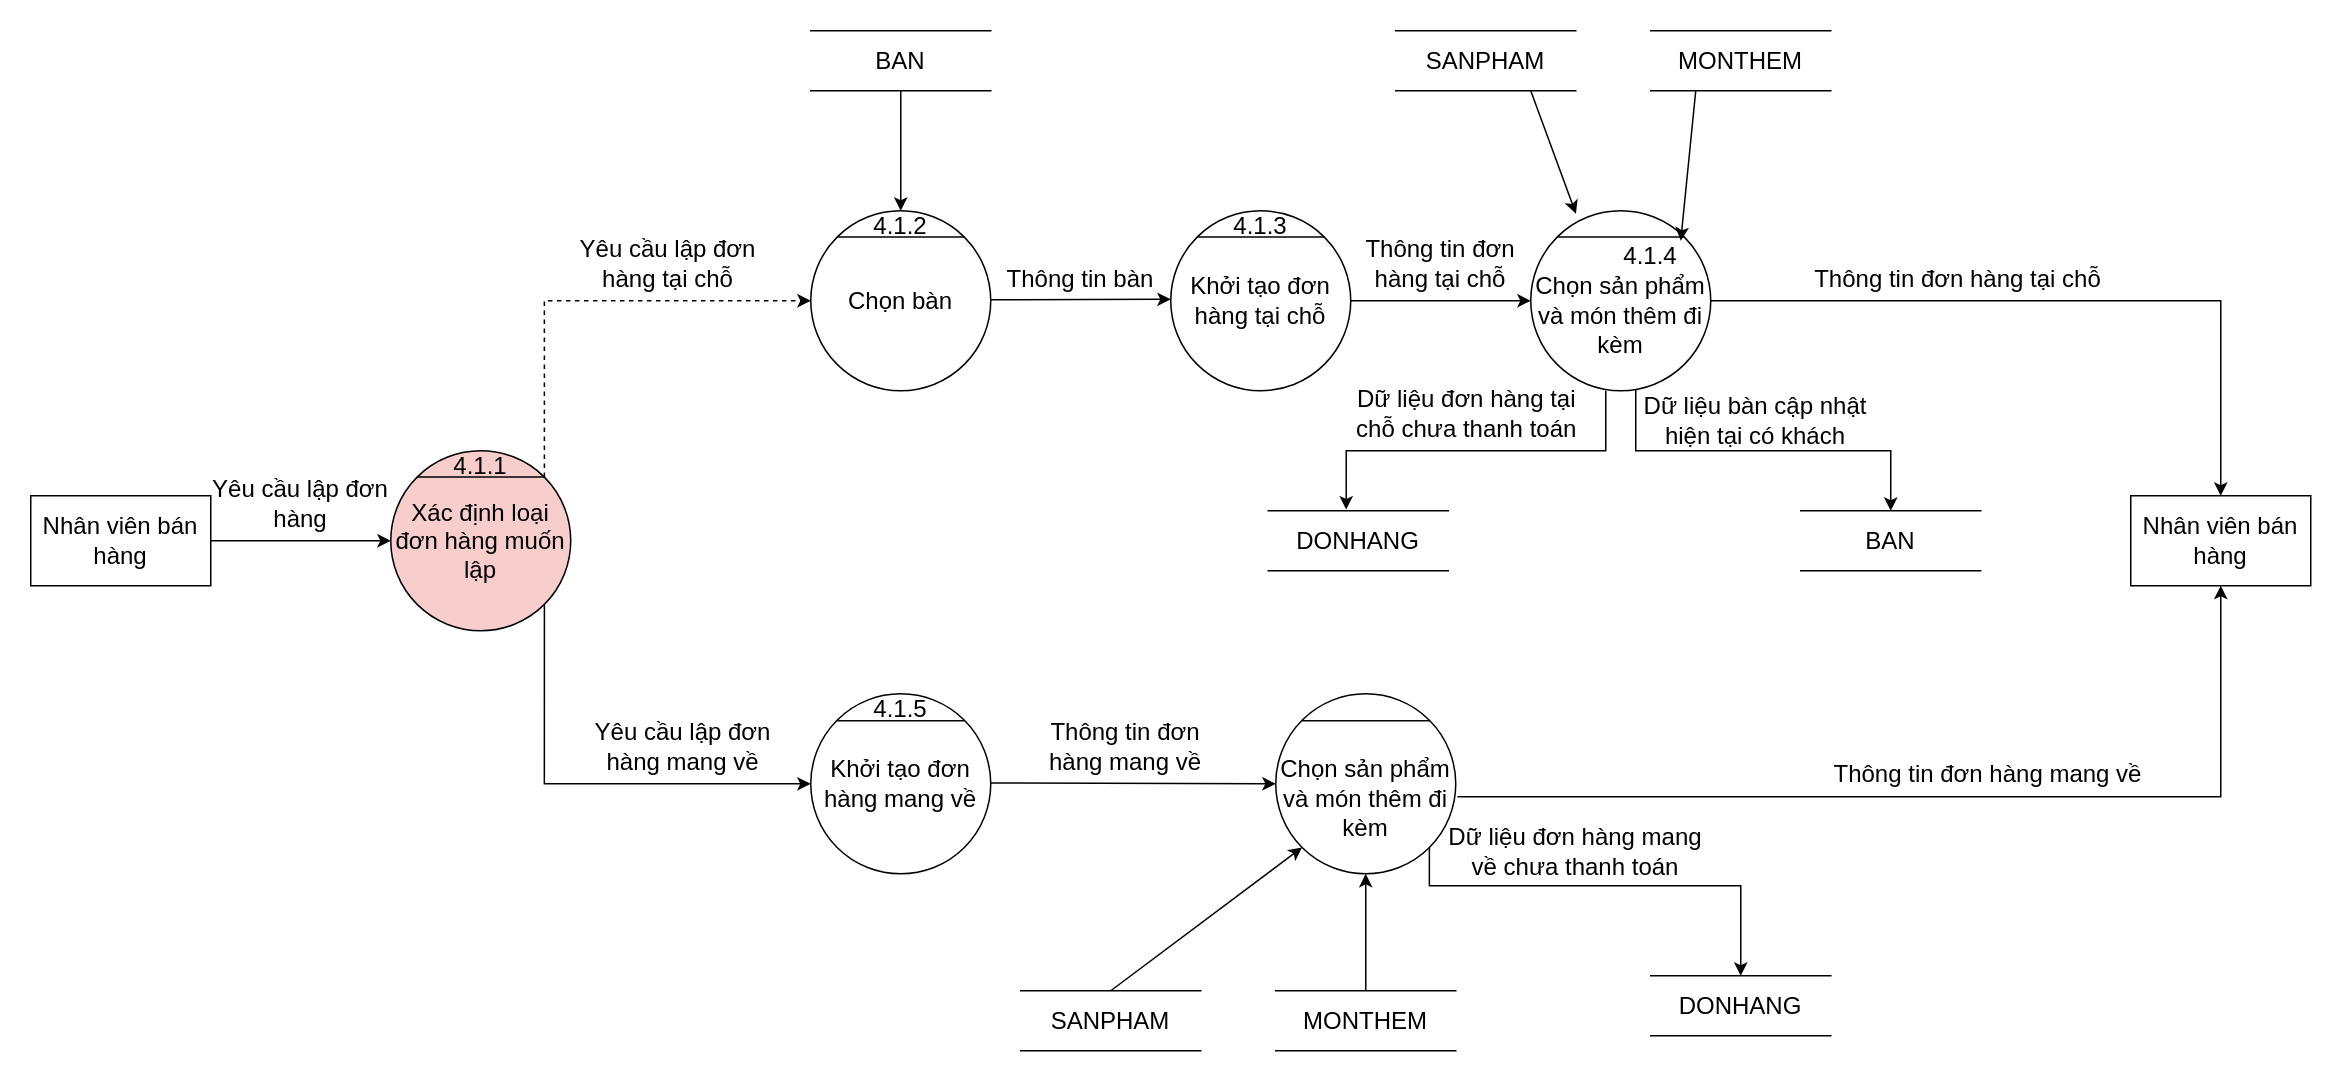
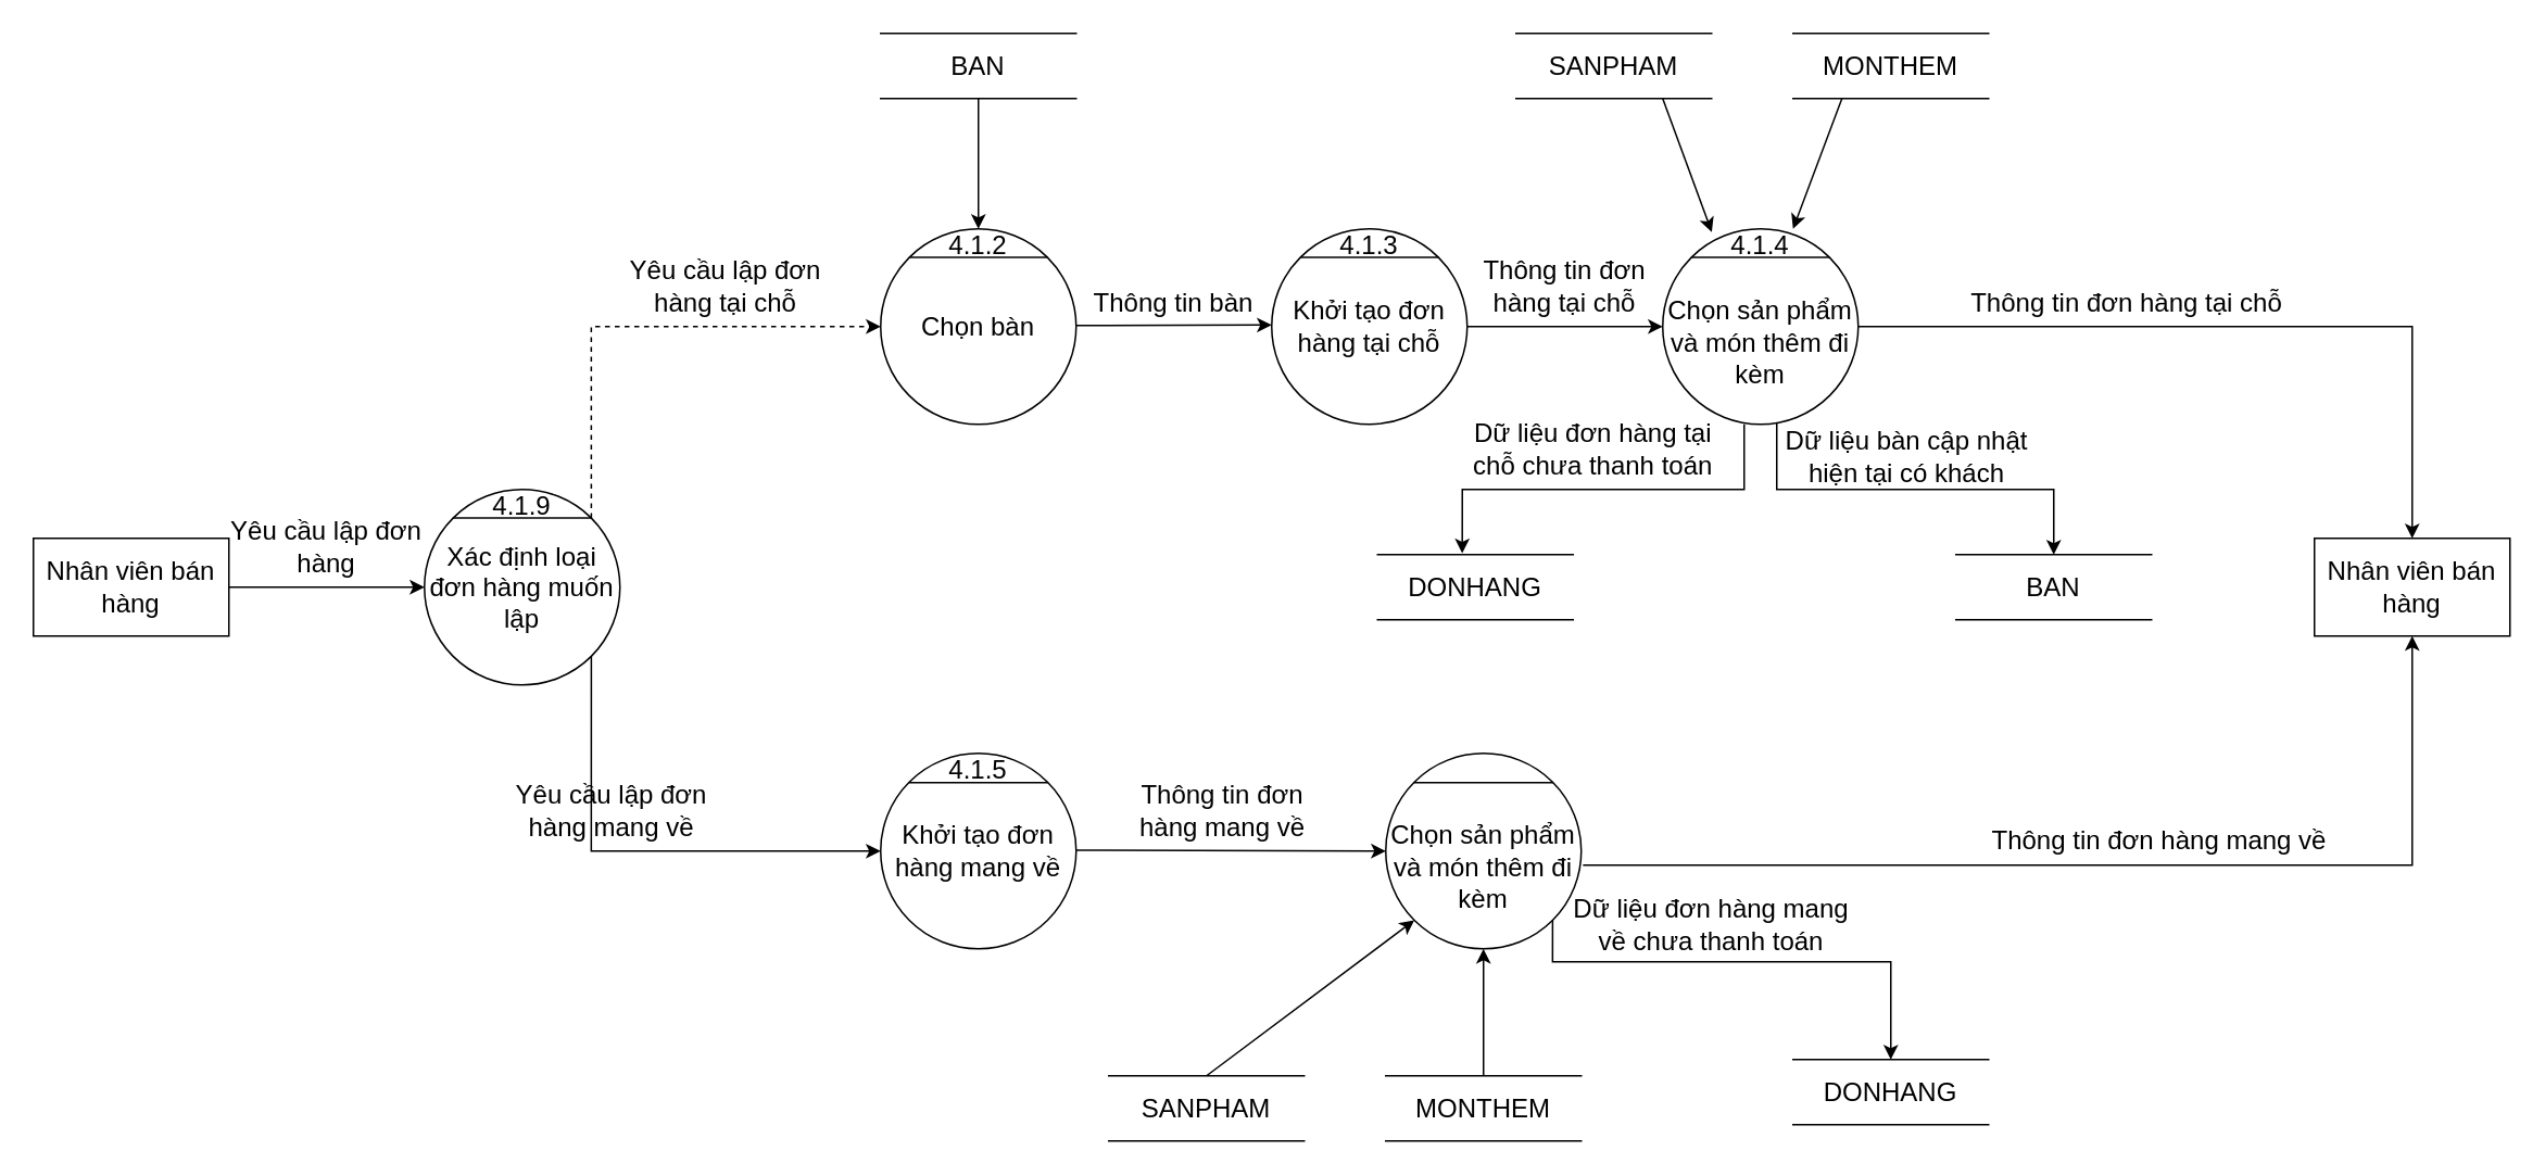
- <mxCell id="15" value="4.1.4" style="text;html=1;strokeColor=none;fillColor=none;align=center;verticalAlign=middle;whiteSpace=wrap;rounded=0;fontSize=16;" parent="1" vertex="1"><mxGeometry x="1080" y="160" width="40" height="20" as="geometry" /></mxCell>
+ <mxCell id="15" value="4.1.4" style="text;html=1;strokeColor=none;fillColor=none;align=center;verticalAlign=middle;whiteSpace=wrap;rounded=0;fontSize=16;" parent="1" vertex="1"><mxGeometry x="1060" y="140" width="40" height="20" as="geometry" /></mxCell>
- <mxCell id="29" value="4.1.1" style="text;html=1;strokeColor=none;fillColor=none;align=center;verticalAlign=middle;whiteSpace=wrap;rounded=0;fontSize=16;" vertex="1" parent="1"><mxGeometry x="300" y="300" width="40" height="20" as="geometry" /></mxCell>
+ <mxCell id="29" value="4.1.9" style="text;html=1;strokeColor=none;fillColor=none;align=center;verticalAlign=middle;whiteSpace=wrap;rounded=0;fontSize=16;" vertex="1" parent="1"><mxGeometry x="300" y="300" width="40" height="20" as="geometry" /></mxCell>
- <mxCell id="27" value="Xác định loại đơn hàng muốn lập" style="ellipse;whiteSpace=wrap;html=1;aspect=fixed;fontSize=16;fillColor=#f8cecc;" vertex="1" parent="1"><mxGeometry x="260" y="300" width="120" height="120" as="geometry" /></mxCell>
+ <mxCell id="27" value="Xác định loại đơn hàng muốn lập" style="ellipse;whiteSpace=wrap;html=1;aspect=fixed;fontSize=16;" vertex="1" parent="1"><mxGeometry x="260" y="300" width="120" height="120" as="geometry" /></mxCell>
- <mxCell id="41" value="Yêu cầu lập đơn hàng mang về" style="text;html=1;strokeColor=none;fillColor=none;align=center;verticalAlign=middle;whiteSpace=wrap;rounded=0;fontSize=16;" vertex="1" parent="1"><mxGeometry x="390" y="482.04" width="130" height="30" as="geometry" /></mxCell>
+ <mxCell id="41" value="Yêu cầu lập đơn hàng mang về" style="text;html=1;strokeColor=none;fillColor=none;align=center;verticalAlign=middle;whiteSpace=wrap;rounded=0;fontSize=16;" vertex="1" parent="1"><mxGeometry x="310" y="482.04" width="130" height="30" as="geometry" /></mxCell>
